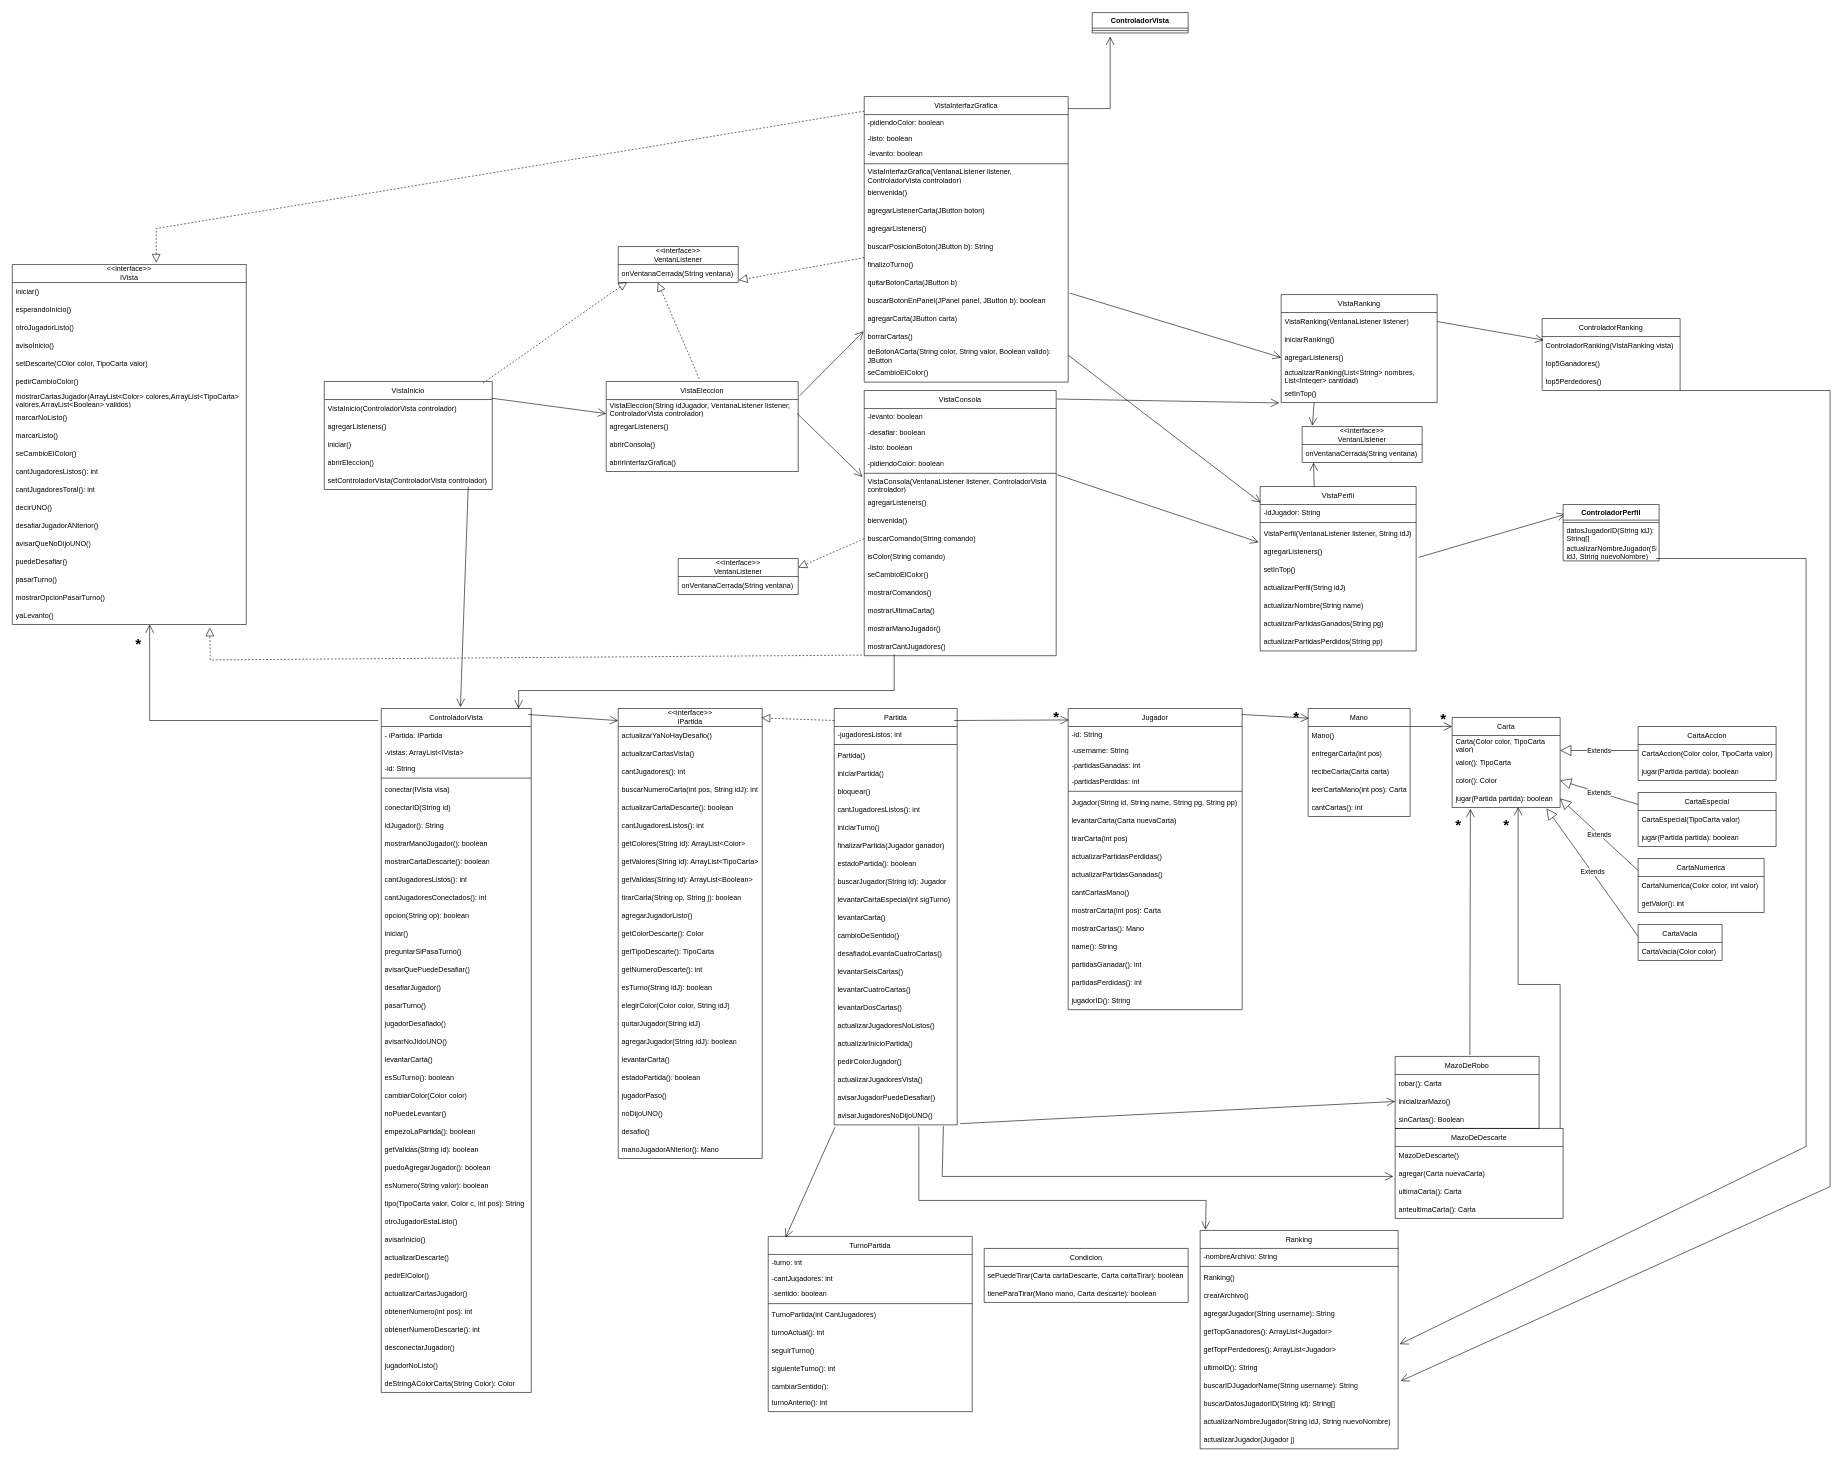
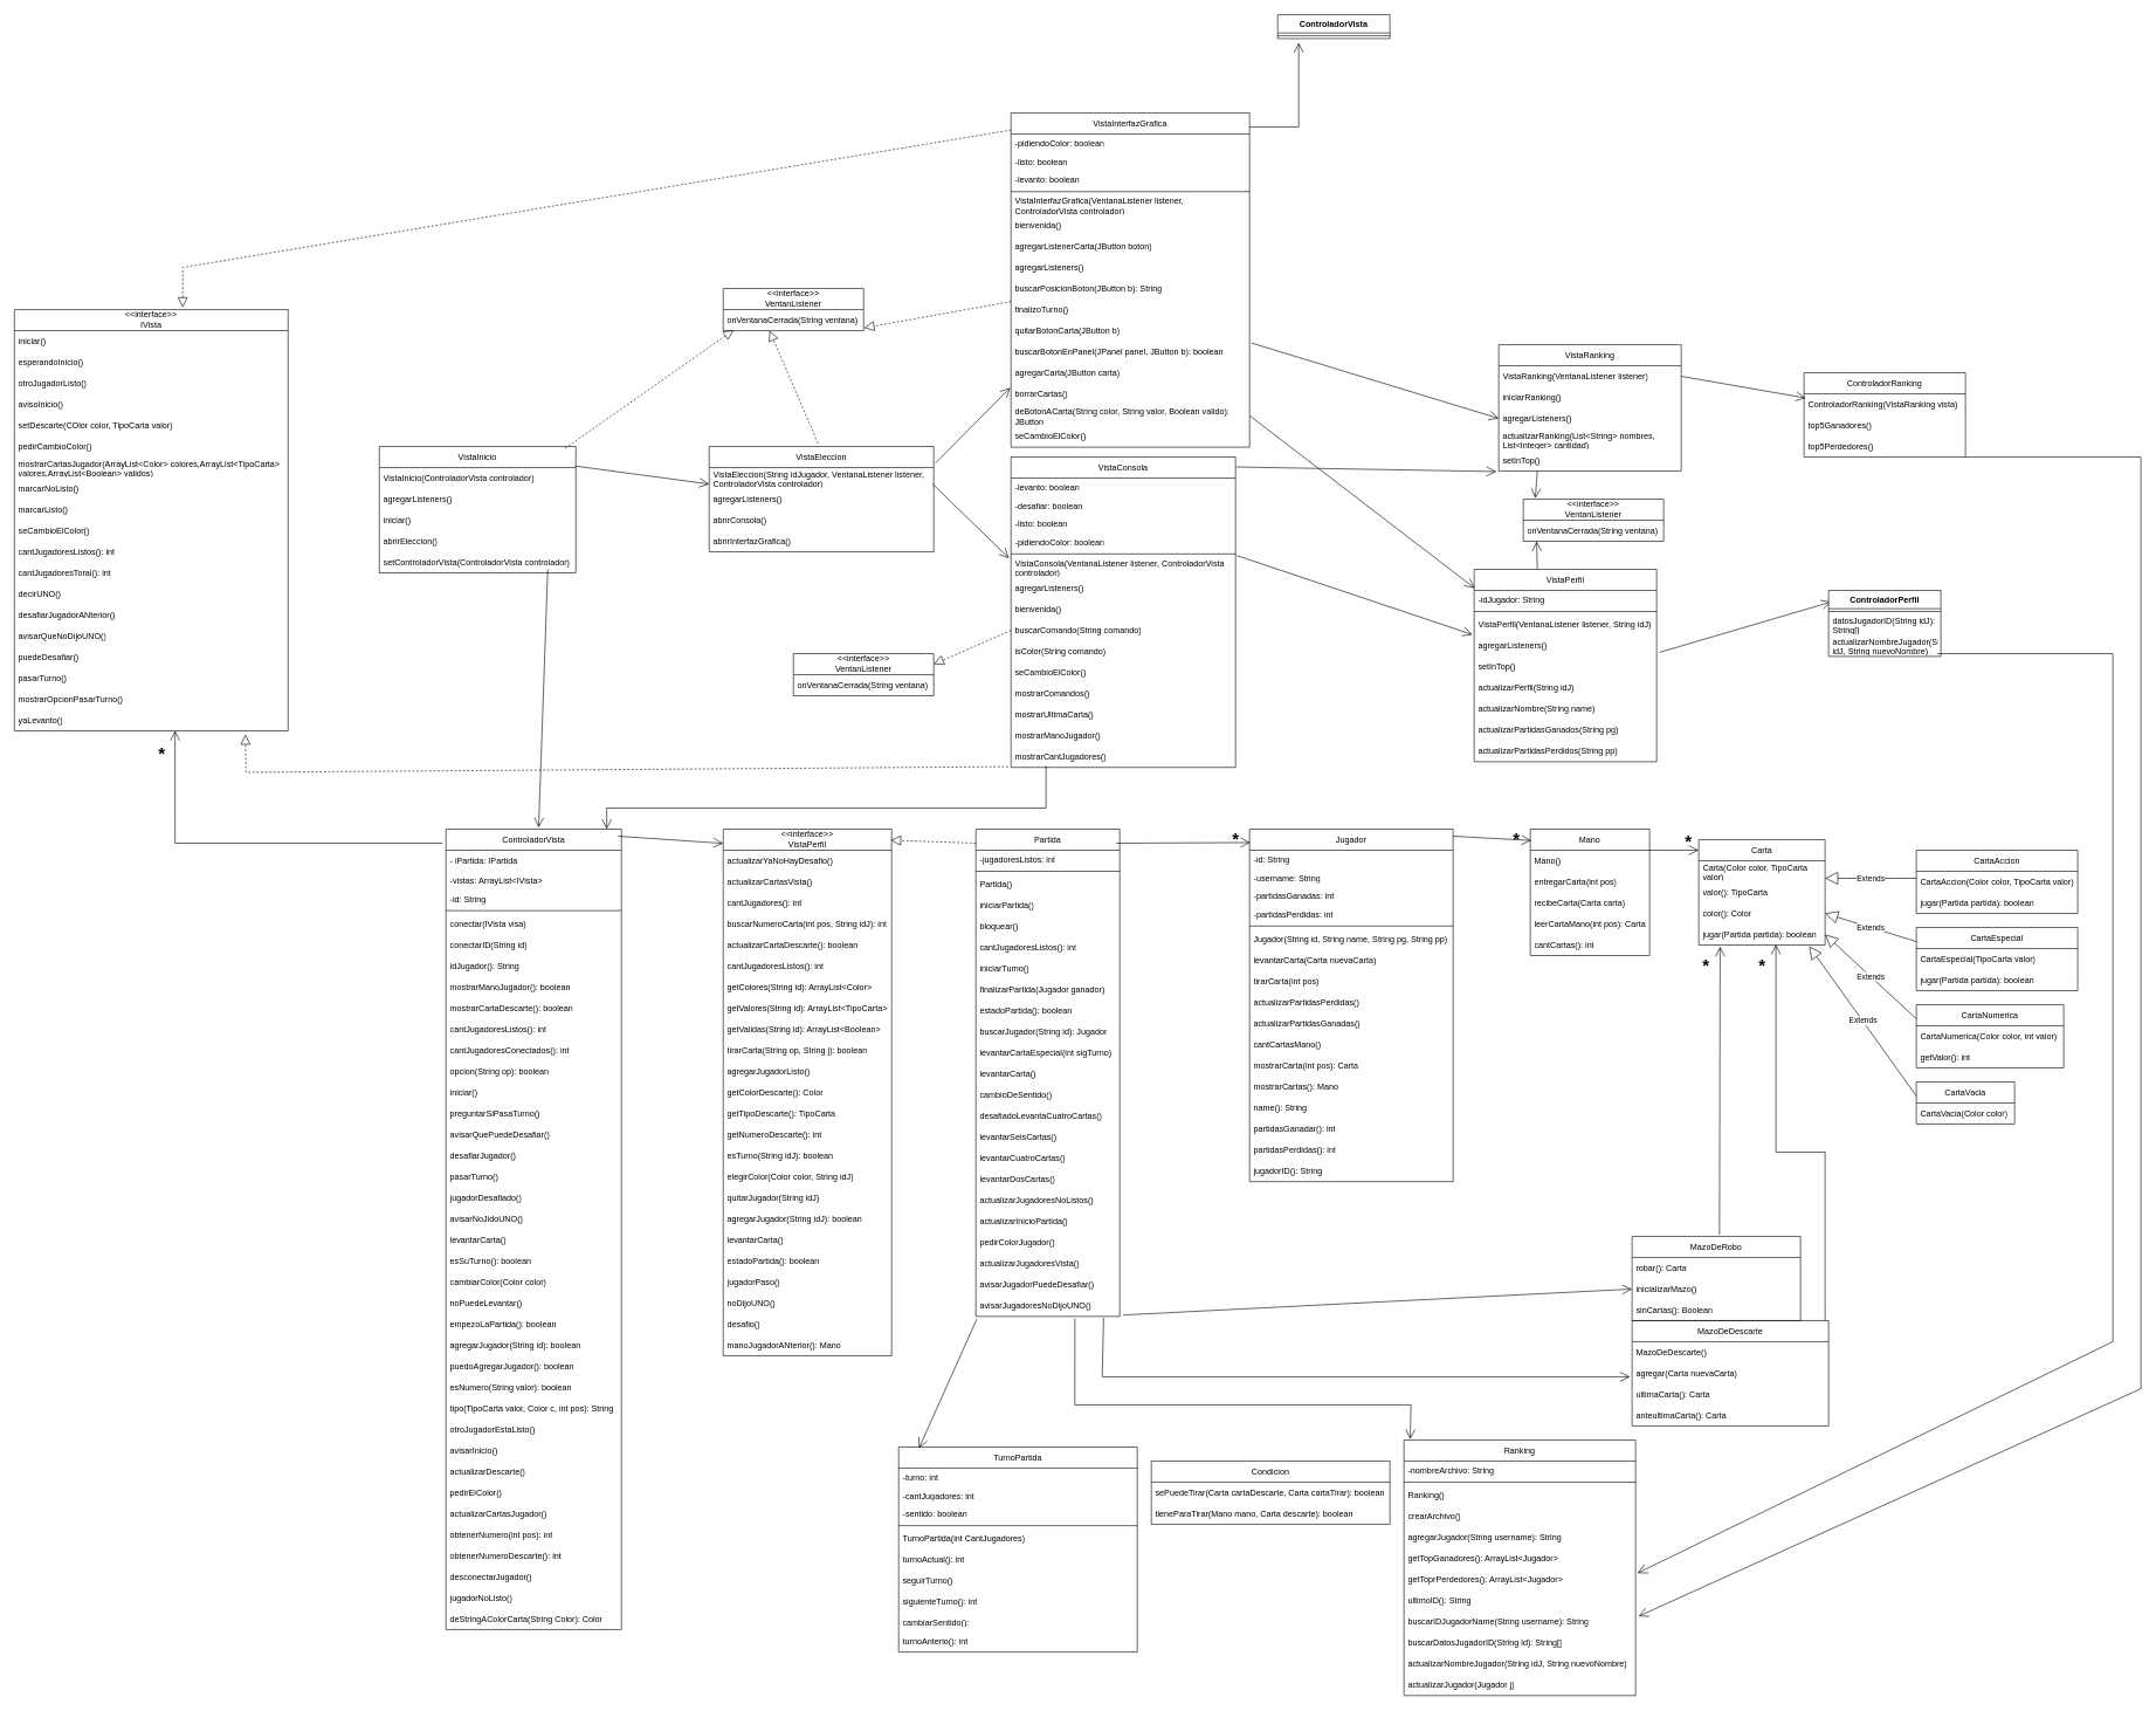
- <mxCell id="51" value="&amp;lt;&amp;lt;interface&amp;gt;&amp;gt;&lt;div&gt;IPartida&lt;/div&gt;" style="swimlane;fontStyle=0;childLayout=stackLayout;horizontal=1;startSize=30;horizontalStack=0;resizeParent=1;resizeParentMax=0;resizeLast=0;collapsible=1;marginBottom=0;whiteSpace=wrap;html=1;" parent="1" vertex="1"><mxGeometry x="1030" y="1180" width="240" height="750" as="geometry" /></mxCell>
+ <mxCell id="51" value="&amp;lt;&amp;lt;interface&amp;gt;&amp;gt;&lt;div&gt;VistaPerfil&lt;/div&gt;" style="swimlane;fontStyle=0;childLayout=stackLayout;horizontal=1;startSize=30;horizontalStack=0;resizeParent=1;resizeParentMax=0;resizeLast=0;collapsible=1;marginBottom=0;whiteSpace=wrap;html=1;" parent="1" vertex="1"><mxGeometry x="1030" y="1180" width="240" height="750" as="geometry" /></mxCell>
- <mxCell id="32" value="getValidas(String id): boolean" style="text;strokeColor=none;fillColor=none;align=left;verticalAlign=middle;spacingLeft=4;spacingRight=4;overflow=hidden;points=[[0,0.5],[1,0.5]];portConstraint=eastwest;rotatable=0;whiteSpace=wrap;html=1;" parent="6" vertex="1"><mxGeometry y="720" width="250" height="30" as="geometry" /></mxCell>
+ <mxCell id="32" value="agregarJugador(String id): boolean" style="text;strokeColor=none;fillColor=none;align=left;verticalAlign=middle;spacingLeft=4;spacingRight=4;overflow=hidden;points=[[0,0.5],[1,0.5]];portConstraint=eastwest;rotatable=0;whiteSpace=wrap;html=1;" parent="6" vertex="1"><mxGeometry y="720" width="250" height="30" as="geometry" /></mxCell>
